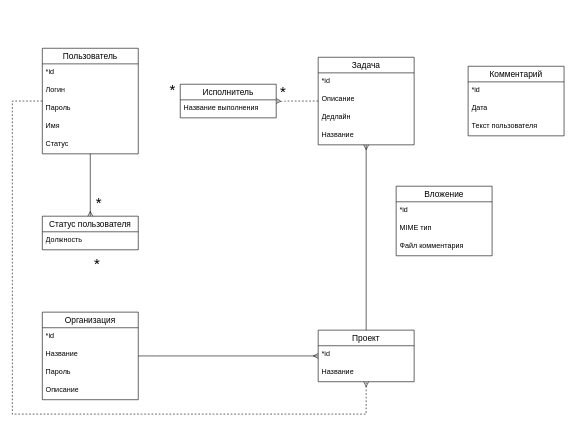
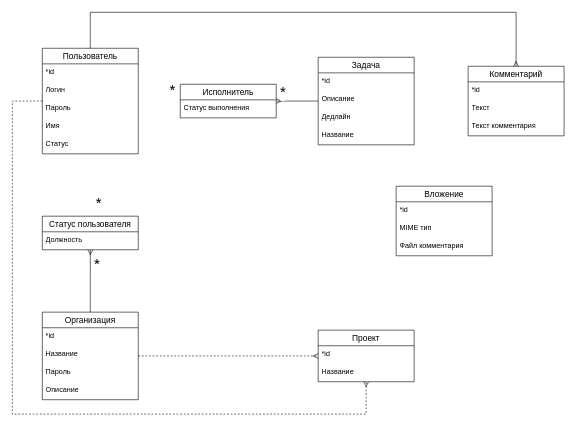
+ <mxCell id="32" value="" style="edgeStyle=orthogonalEdgeStyle;fontSize=12;html=1;endArrow=ERmany;rounded=0;" parent="1" source="2" target="18" edge="1"><mxGeometry width="100" height="100" relative="1" as="geometry"><mxPoint x="430" y="80" as="sourcePoint" /><mxPoint x="530" y="-20" as="targetPoint" /><Array as="points"><mxPoint x="150" y="20" /><mxPoint x="860" y="20" /></Array></mxGeometry></mxCell>
- <mxCell id="35" value="" style="edgeStyle=entityRelationEdgeStyle;fontSize=12;html=1;endArrow=ERmany;rounded=0;dashed=1;" parent="1" source="13" target="33" edge="1"><mxGeometry width="100" height="100" relative="1" as="geometry"><mxPoint x="390" y="360" as="sourcePoint" /><mxPoint x="490" y="260" as="targetPoint" /></mxGeometry></mxCell>
+ <mxCell id="35" value="" style="edgeStyle=entityRelationEdgeStyle;fontSize=12;html=1;endArrow=ERmany;rounded=0;" parent="1" source="13" target="33" edge="1"><mxGeometry width="100" height="100" relative="1" as="geometry"><mxPoint x="390" y="360" as="sourcePoint" /><mxPoint x="490" y="260" as="targetPoint" /></mxGeometry></mxCell>
- <mxCell id="34" value="Название выполнения" style="text;strokeColor=none;fillColor=none;spacingLeft=4;spacingRight=4;overflow=hidden;rotatable=0;points=[[0,0.5],[1,0.5]];portConstraint=eastwest;fontSize=12;whiteSpace=wrap;html=1;" parent="33" vertex="1"><mxGeometry y="26" width="160" height="30" as="geometry" /></mxCell>
+ <mxCell id="34" value="Статус выполнения" style="text;strokeColor=none;fillColor=none;spacingLeft=4;spacingRight=4;overflow=hidden;rotatable=0;points=[[0,0.5],[1,0.5]];portConstraint=eastwest;fontSize=12;whiteSpace=wrap;html=1;" parent="33" vertex="1"><mxGeometry y="26" width="160" height="30" as="geometry" /></mxCell>
- <mxCell id="20" value="Дата" style="text;strokeColor=none;fillColor=none;spacingLeft=4;spacingRight=4;overflow=hidden;rotatable=0;points=[[0,0.5],[1,0.5]];portConstraint=eastwest;fontSize=12;whiteSpace=wrap;html=1;" parent="18" vertex="1"><mxGeometry y="56" width="160" height="30" as="geometry" /></mxCell>
+ <mxCell id="20" value="Текст" style="text;strokeColor=none;fillColor=none;spacingLeft=4;spacingRight=4;overflow=hidden;rotatable=0;points=[[0,0.5],[1,0.5]];portConstraint=eastwest;fontSize=12;whiteSpace=wrap;html=1;" parent="18" vertex="1"><mxGeometry y="56" width="160" height="30" as="geometry" /></mxCell>
- <mxCell id="21" value="Текст пользователя" style="text;strokeColor=none;fillColor=none;spacingLeft=4;spacingRight=4;overflow=hidden;rotatable=0;points=[[0,0.5],[1,0.5]];portConstraint=eastwest;fontSize=12;whiteSpace=wrap;html=1;" parent="18" vertex="1"><mxGeometry y="86" width="160" height="30" as="geometry" /></mxCell>
+ <mxCell id="21" value="Текст комментария" style="text;strokeColor=none;fillColor=none;spacingLeft=4;spacingRight=4;overflow=hidden;rotatable=0;points=[[0,0.5],[1,0.5]];portConstraint=eastwest;fontSize=12;whiteSpace=wrap;html=1;" parent="18" vertex="1"><mxGeometry y="86" width="160" height="30" as="geometry" /></mxCell>
- <mxCell id="41" value="" style="edgeStyle=orthogonalEdgeStyle;fontSize=12;html=1;endArrow=ERmany;rounded=0;" parent="1" source="2" target="38" edge="1"><mxGeometry width="100" height="100" relative="1" as="geometry"><mxPoint y="400" as="sourcePoint" x="310" /><mxPoint x="410" y="300" as="targetPoint" /></mxGeometry></mxCell>
- <mxCell id="30" value="" style="fontSize=12;html=1;endArrow=ERmany;rounded=0;edgeStyle=orthogonalEdgeStyle;" parent="1" source="26" target="13" edge="1"><mxGeometry width="100" height="100" relative="1" as="geometry"><mxPoint x="670" y="360" as="sourcePoint" /><mxPoint x="770" y="260" as="targetPoint" /></mxGeometry></mxCell>
+ <mxCell id="40" value="" style="edgeStyle=orthogonalEdgeStyle;fontSize=12;html=1;endArrow=ERmany;rounded=0;" parent="1" source="8" target="38" edge="1"><mxGeometry width="100" height="100" relative="1" as="geometry"><mxPoint x="390" y="450" as="sourcePoint" /><mxPoint x="490" y="350" as="targetPoint" /></mxGeometry></mxCell>
- <mxCell id="29" value="" style="edgeStyle=entityRelationEdgeStyle;fontSize=12;html=1;endArrow=ERmany;rounded=0;" parent="1" source="8" target="26" edge="1"><mxGeometry width="100" height="100" relative="1" as="geometry"><mxPoint x="630" y="500" as="sourcePoint" /><mxPoint x="730" y="400" as="targetPoint" /></mxGeometry></mxCell>
+ <mxCell id="29" value="" style="edgeStyle=entityRelationEdgeStyle;fontSize=12;html=1;endArrow=ERmany;rounded=0;dashed=1;" parent="1" source="8" target="26" edge="1"><mxGeometry width="100" height="100" relative="1" as="geometry"><mxPoint x="630" y="500" as="sourcePoint" /><mxPoint x="730" y="400" as="targetPoint" /></mxGeometry></mxCell>
